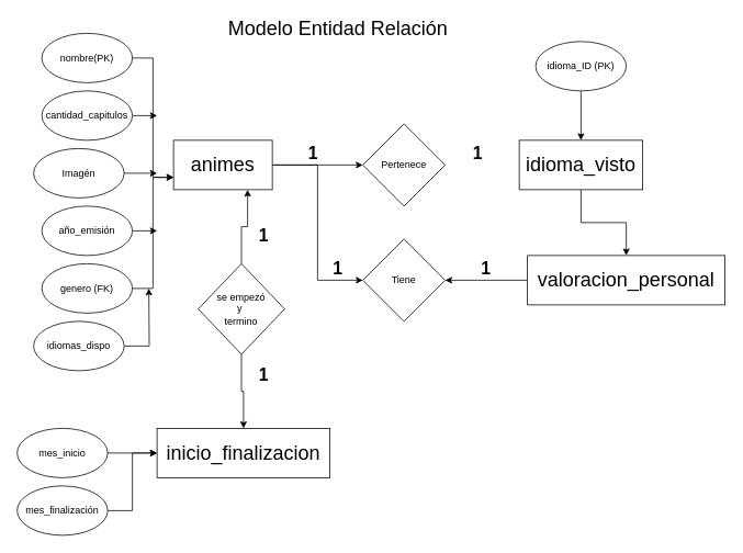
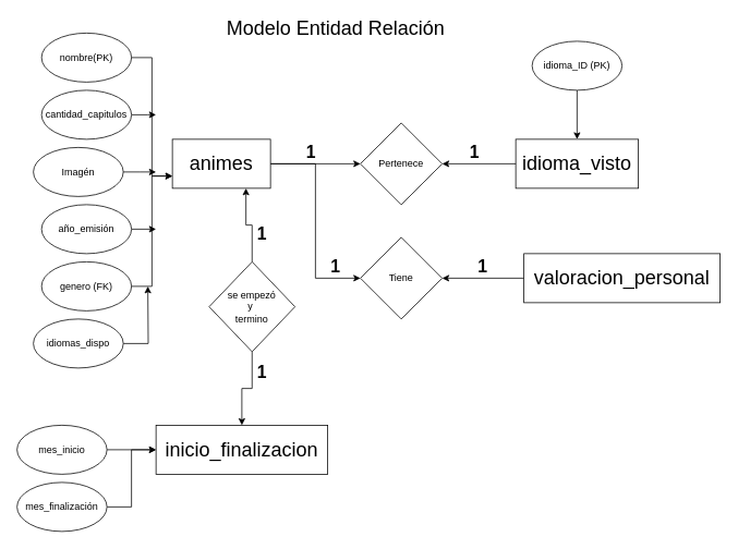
- <mxCell id="26" style="edgeStyle=orthogonalEdgeStyle;rounded=0;orthogonalLoop=1;jettySize=auto;html=1;" edge="1" parent="1" source="8" target="7"><mxGeometry relative="1" as="geometry" /></mxCell>
+ <mxCell id="26" style="edgeStyle=orthogonalEdgeStyle;rounded=0;orthogonalLoop=1;jettySize=auto;html=1;entryX=1;entryY=0.5;entryDx=0;entryDy=0;" edge="1" parent="1" source="8" target="19"><mxGeometry relative="1" as="geometry" /></mxCell>
- <mxCell id="31" value="se empezó&lt;br&gt;y&amp;nbsp;&lt;br&gt;termino" style="rhombus;whiteSpace=wrap;html=1;" vertex="1" parent="1"><mxGeometry x="240" y="320" width="105" height="110" as="geometry" /></mxCell>
+ <mxCell id="31" value="se empezó&lt;br&gt;y&amp;nbsp;&lt;br&gt;termino" style="rhombus;whiteSpace=wrap;html=1;" vertex="1" parent="1"><mxGeometry x="255" y="320" width="105" height="110" as="geometry" /></mxCell>
